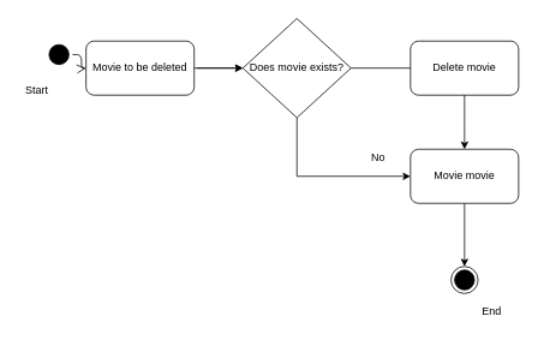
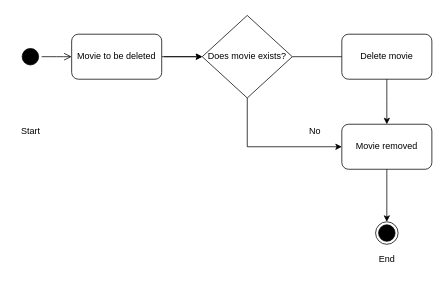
- <mxCell id="2" value="S" style="ellipse;html=1;shape=startState;fillColor=#000000;" vertex="1" parent="1"><mxGeometry x="50" y="45" width="30" height="30" as="geometry" /></mxCell>
+ <mxCell id="2" value="S" style="ellipse;html=1;shape=startState;fillColor=#000000;" vertex="1" parent="1"><mxGeometry x="25" y="60" width="30" height="30" as="geometry" /></mxCell>
- <mxCell id="13" value="Start" style="text;html=1;align=center;verticalAlign=middle;resizable=0;points=[];autosize=1;strokeColor=none;" vertex="1" parent="1"><mxGeometry x="20" y="90" width="40" height="20" as="geometry" /></mxCell>
+ <mxCell id="13" value="Start" style="text;html=1;align=center;verticalAlign=middle;resizable=0;points=[];autosize=1;strokeColor=none;" vertex="1" parent="1"><mxGeometry x="20" y="165" width="40" height="20" as="geometry" /></mxCell>
- <mxCell id="11" value="Movie movie" style="rounded=1;whiteSpace=wrap;html=1;strokeColor=#000000;" vertex="1" parent="1"><mxGeometry x="455" y="165" width="120" height="60" as="geometry" /></mxCell>
+ <mxCell id="11" value="Movie removed" style="rounded=1;whiteSpace=wrap;html=1;strokeColor=#000000;" vertex="1" parent="1"><mxGeometry x="455" y="165" width="120" height="60" as="geometry" /></mxCell>
- <mxCell id="16" value="End" style="text;html=1;align=center;verticalAlign=middle;resizable=0;points=[];autosize=1;strokeColor=none;" vertex="1" parent="1"><mxGeometry x="525" y="335" width="40" height="20" as="geometry" /></mxCell>
+ <mxCell id="16" value="End" style="text;html=1;align=center;verticalAlign=middle;resizable=0;points=[];autosize=1;strokeColor=none;" vertex="1" parent="1"><mxGeometry x="495" y="335" width="40" height="20" as="geometry" /></mxCell>
